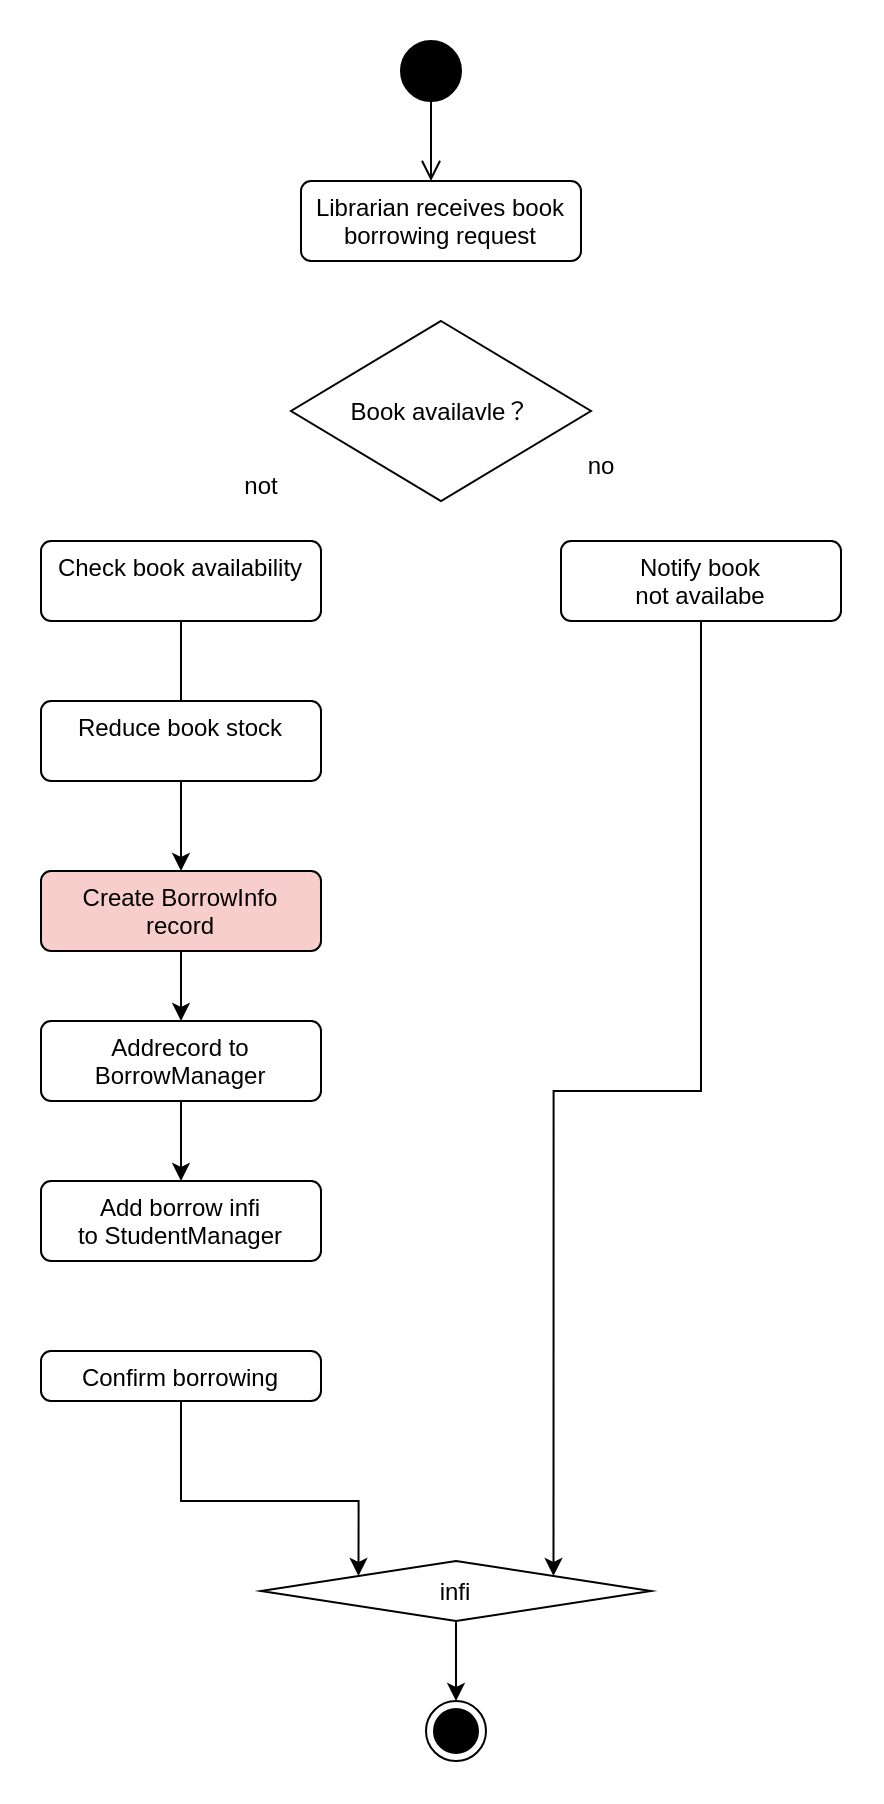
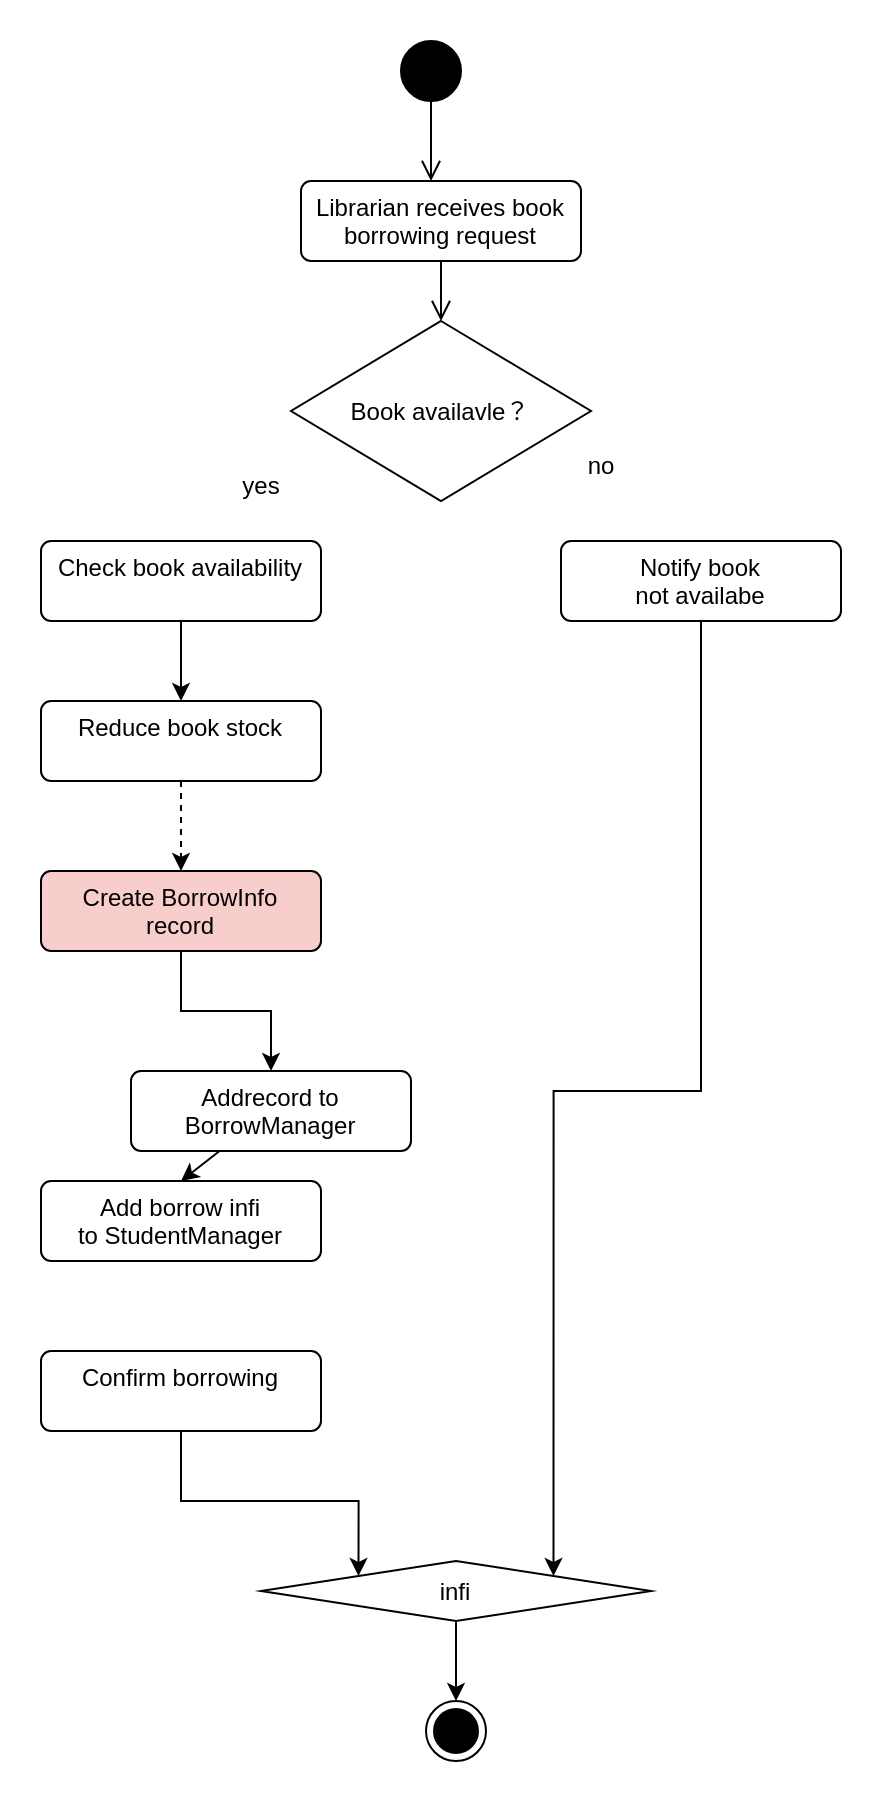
+ <mxCell id="13" value="" style="endArrow=open;startArrow=none;endFill=0;startFill=0;endSize=8;html=1;verticalAlign=bottom;labelBackgroundColor=none;strokeWidth=1;rounded=0;entryX=0.5;entryY=0;entryDx=0;entryDy=0;" edge="1" parent="1" source="4" target="3"><mxGeometry width="160" relative="1" as="geometry"><mxPoint x="80" y="320" as="sourcePoint" /><mxPoint x="220" y="180" as="targetPoint" /></mxGeometry></mxCell>
- <mxCell id="21" value="not" style="text;html=1;align=center;verticalAlign=middle;resizable=0;points=[];autosize=1;strokeColor=none;fillColor=none;" vertex="1" parent="1"><mxGeometry x="110" y="228" width="40" height="30" as="geometry" /></mxCell>
+ <mxCell id="21" value="yes" style="text;html=1;align=center;verticalAlign=middle;resizable=0;points=[];autosize=1;strokeColor=none;fillColor=none;" vertex="1" parent="1"><mxGeometry x="110" y="228" width="40" height="30" as="geometry" /></mxCell>
- <mxCell id="14" value="" style="edgeStyle=none;orthogonalLoop=1;jettySize=auto;html=1;rounded=0;endArrow=none;" edge="1" parent="1" source="5" target="8"><mxGeometry width="100" relative="1" as="geometry"><mxPoint x="150" y="370" as="sourcePoint" /><mxPoint x="250" y="370" as="targetPoint" /><Array as="points" /></mxGeometry></mxCell>
+ <mxCell id="14" value="" style="edgeStyle=none;orthogonalLoop=1;jettySize=auto;html=1;rounded=0;" edge="1" parent="1" source="5" target="8"><mxGeometry width="100" relative="1" as="geometry"><mxPoint x="150" y="370" as="sourcePoint" /><mxPoint x="250" y="370" as="targetPoint" /><Array as="points" /></mxGeometry></mxCell>
- <mxCell id="15" value="" style="edgeStyle=none;orthogonalLoop=1;jettySize=auto;html=1;rounded=0;" edge="1" parent="1" source="8" target="10"><mxGeometry width="100" relative="1" as="geometry"><mxPoint x="250" y="440" as="sourcePoint" /><mxPoint x="350" y="440" as="targetPoint" /><Array as="points" /></mxGeometry></mxCell>
+ <mxCell id="15" value="" style="edgeStyle=none;orthogonalLoop=1;jettySize=auto;html=1;rounded=0;dashed=1;" edge="1" parent="1" source="8" target="10"><mxGeometry width="100" relative="1" as="geometry"><mxPoint x="250" y="440" as="sourcePoint" /><mxPoint x="350" y="440" as="targetPoint" /><Array as="points" /></mxGeometry></mxCell>
- <mxCell id="19" value="Addrecord to&lt;div&gt;BorrowManager&lt;/div&gt;" style="html=1;align=center;verticalAlign=top;rounded=1;absoluteArcSize=1;arcSize=10;dashed=0;whiteSpace=wrap;" vertex="1" parent="1"><mxGeometry x="20" y="510" width="140" height="40" as="geometry" /></mxCell>
+ <mxCell id="19" value="Addrecord to&lt;div&gt;BorrowManager&lt;/div&gt;" style="html=1;align=center;verticalAlign=top;rounded=1;absoluteArcSize=1;arcSize=10;dashed=0;whiteSpace=wrap;" vertex="1" parent="1"><mxGeometry x="65" y="535" width="140" height="40" as="geometry" /></mxCell>
- <mxCell id="18" value="Confirm borrowing" style="html=1;align=center;verticalAlign=top;rounded=1;absoluteArcSize=1;arcSize=10;dashed=0;whiteSpace=wrap;" vertex="1" parent="1"><mxGeometry x="20" y="675" width="140" height="25" as="geometry" /></mxCell>
+ <mxCell id="18" value="Confirm borrowing" style="html=1;align=center;verticalAlign=top;rounded=1;absoluteArcSize=1;arcSize=10;dashed=0;whiteSpace=wrap;" vertex="1" parent="1"><mxGeometry x="20" y="675" width="140" height="40" as="geometry" /></mxCell>
